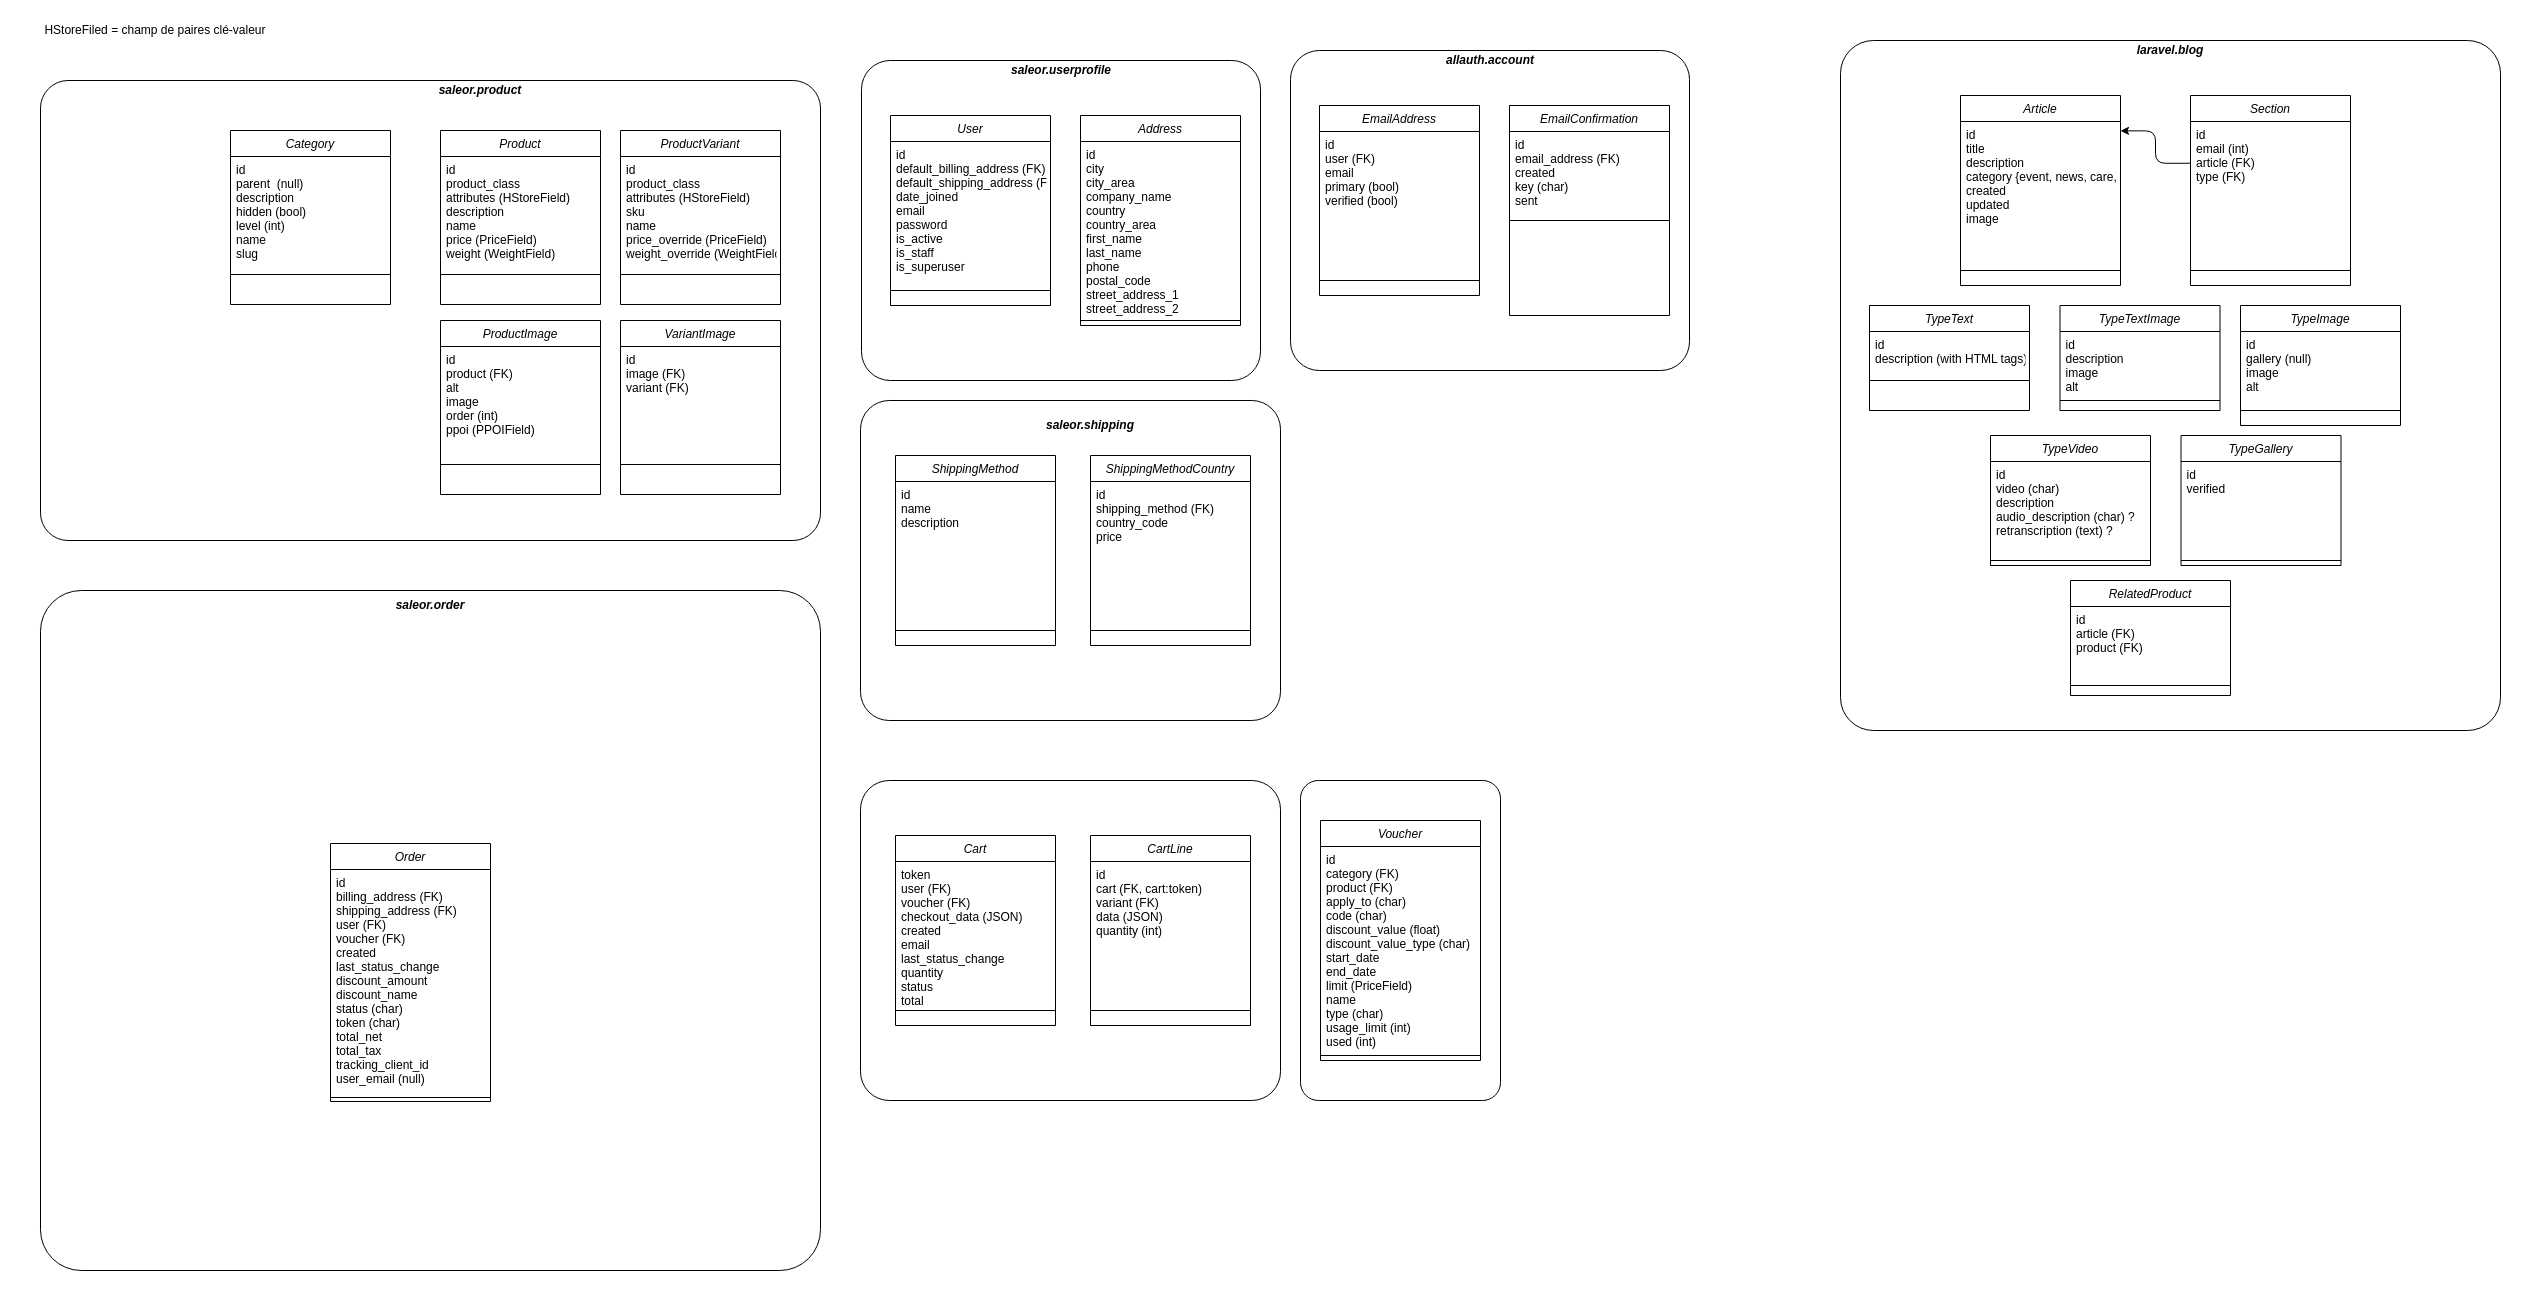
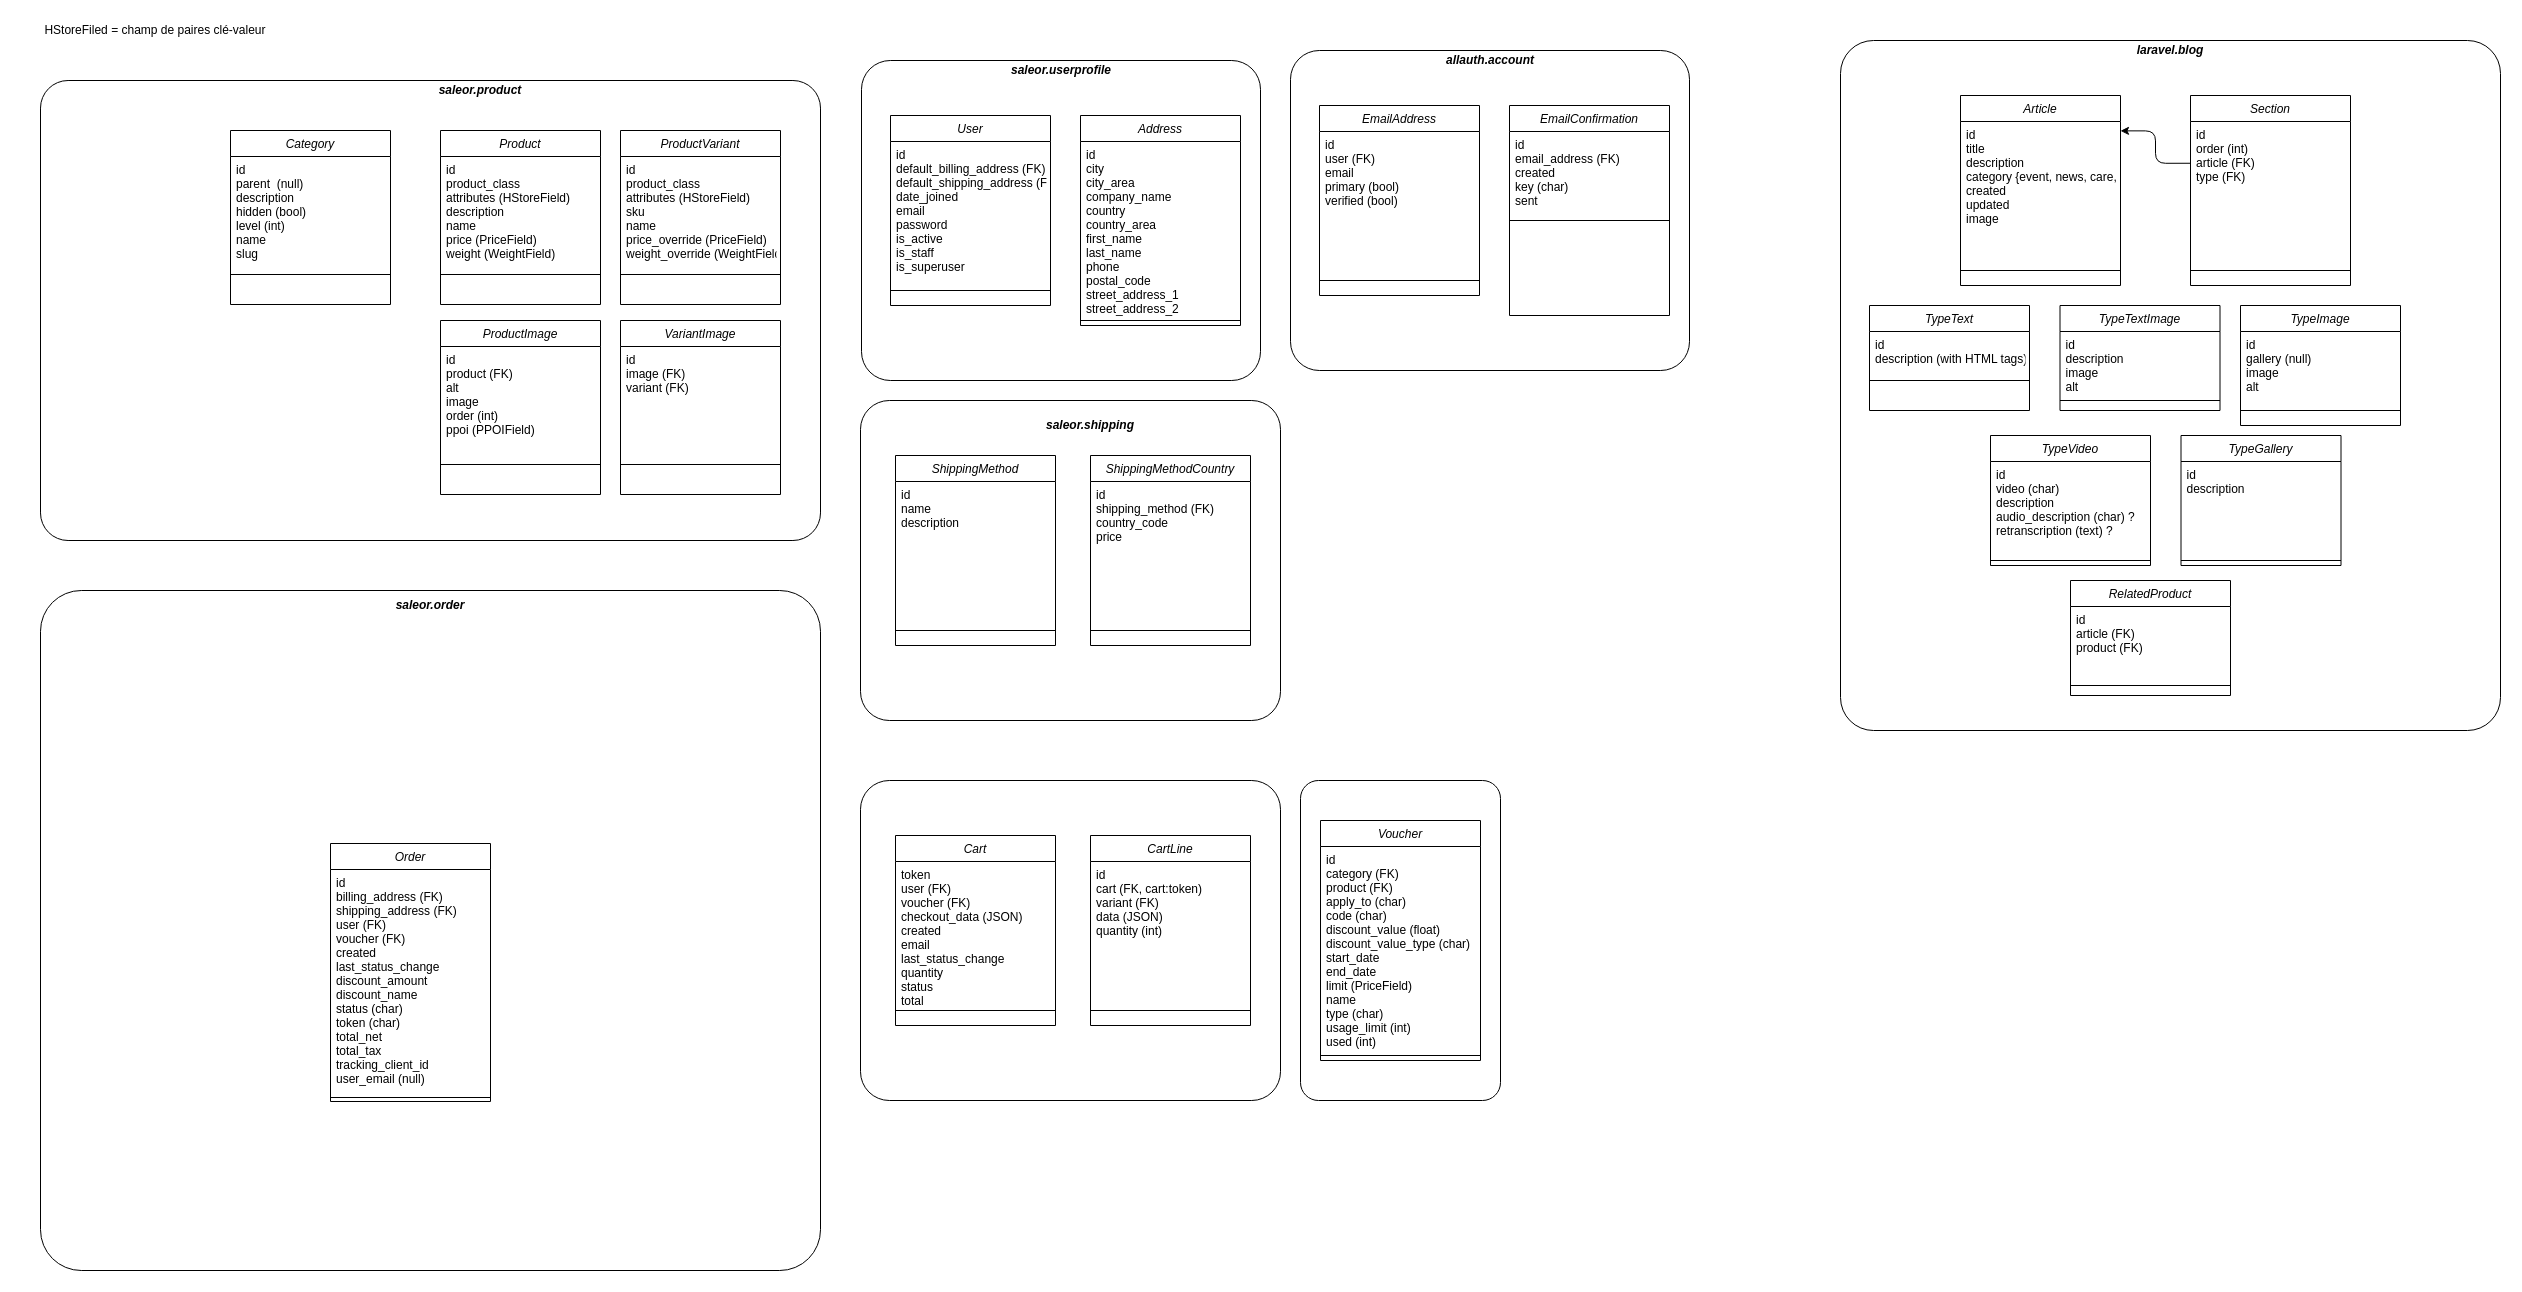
- <mxCell id="75" value="id&#10;email (int)&#10;article (FK)&#10;type (FK)" style="text;align=left;verticalAlign=top;spacingLeft=4;spacingRight=4;overflow=hidden;rotatable=0;points=[[0,0.5],[1,0.5]];portConstraint=eastwest;" parent="74" vertex="1"><mxGeometry y="26" width="160" height="144" as="geometry" /></mxCell>
+ <mxCell id="75" value="id&#10;order (int)&#10;article (FK)&#10;type (FK)" style="text;align=left;verticalAlign=top;spacingLeft=4;spacingRight=4;overflow=hidden;rotatable=0;points=[[0,0.5],[1,0.5]];portConstraint=eastwest;" parent="74" vertex="1"><mxGeometry y="26" width="160" height="144" as="geometry" /></mxCell>
- <mxCell id="82" value="id&#10;verified" style="text;align=left;verticalAlign=top;spacingLeft=4;spacingRight=4;overflow=hidden;rotatable=0;points=[[0,0.5],[1,0.5]];portConstraint=eastwest;" parent="81" vertex="1"><mxGeometry y="26" width="160" height="94" as="geometry" /></mxCell>
+ <mxCell id="82" value="id&#10;description" style="text;align=left;verticalAlign=top;spacingLeft=4;spacingRight=4;overflow=hidden;rotatable=0;points=[[0,0.5],[1,0.5]];portConstraint=eastwest;" parent="81" vertex="1"><mxGeometry y="26" width="160" height="94" as="geometry" /></mxCell>
